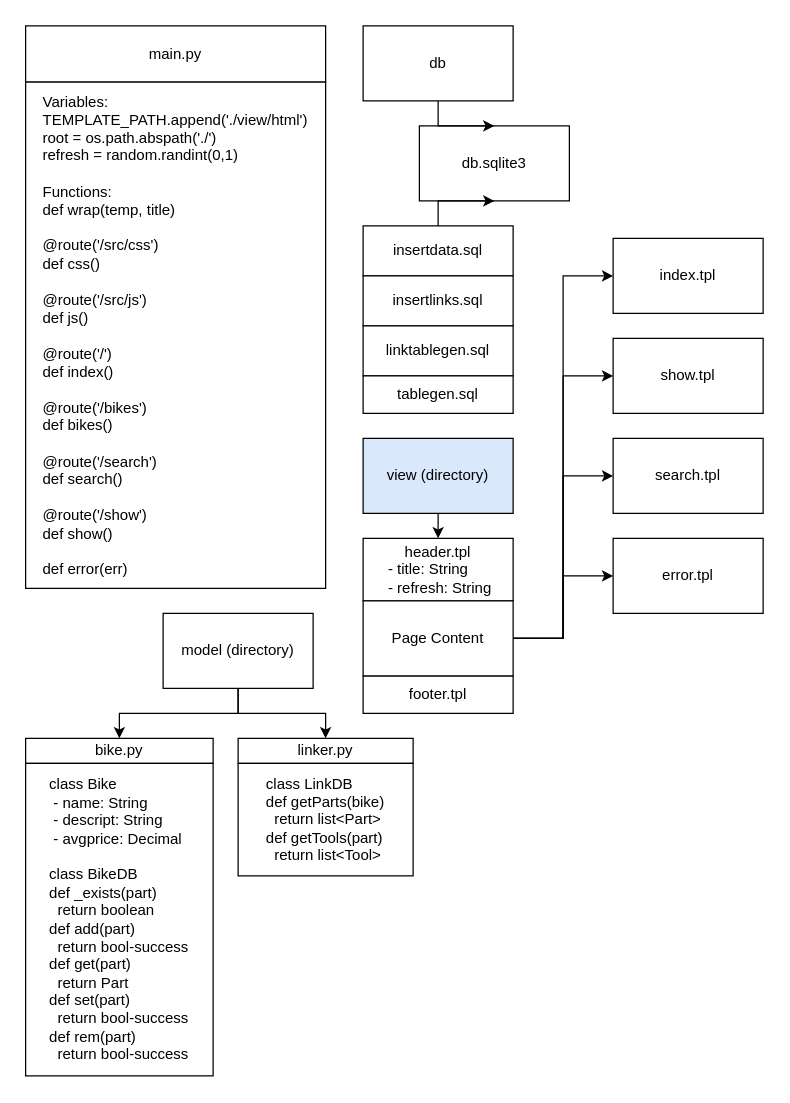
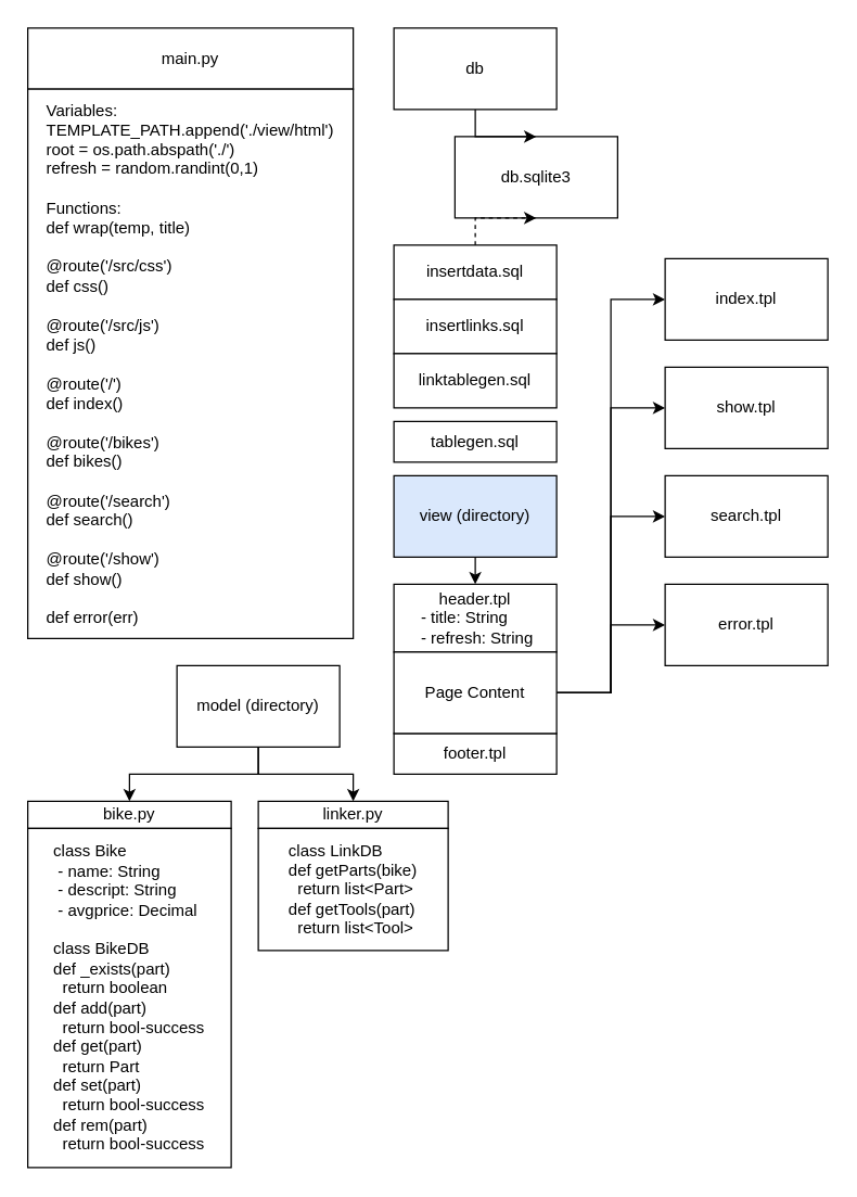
- <mxCell id="11" style="edgeStyle=orthogonalEdgeStyle;rounded=0;orthogonalLoop=1;jettySize=auto;html=1;exitX=0.5;exitY=0;exitDx=0;exitDy=0;entryX=0.5;entryY=1;entryDx=0;entryDy=0;" edge="1" parent="1" source="12" target="3"><mxGeometry relative="1" as="geometry" /></mxCell>
+ <mxCell id="11" style="edgeStyle=orthogonalEdgeStyle;rounded=0;orthogonalLoop=1;jettySize=auto;html=1;exitX=0.5;exitY=0;exitDx=0;exitDy=0;entryX=0.5;entryY=1;entryDx=0;entryDy=0;dashed=1;" edge="1" parent="1" source="12" target="3"><mxGeometry relative="1" as="geometry" /></mxCell>
- <mxCell id="15" value="tablegen.sql" style="rounded=0;whiteSpace=wrap;html=1;" vertex="1" parent="1"><mxGeometry x="290" y="300" width="120" height="30" as="geometry" /></mxCell>
+ <mxCell id="15" value="tablegen.sql" style="rounded=0;whiteSpace=wrap;html=1;" vertex="1" parent="1"><mxGeometry x="290" y="310" width="120" height="30" as="geometry" /></mxCell>
